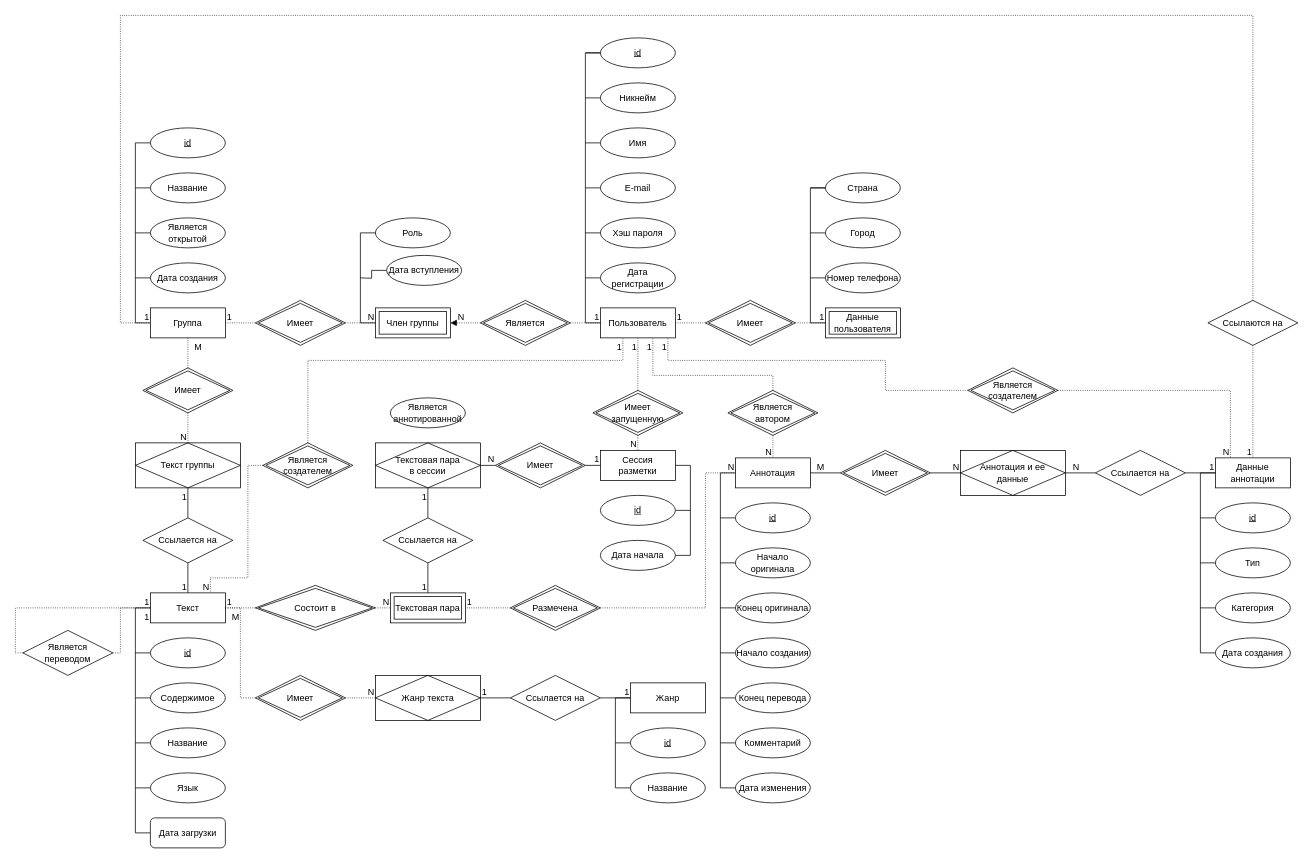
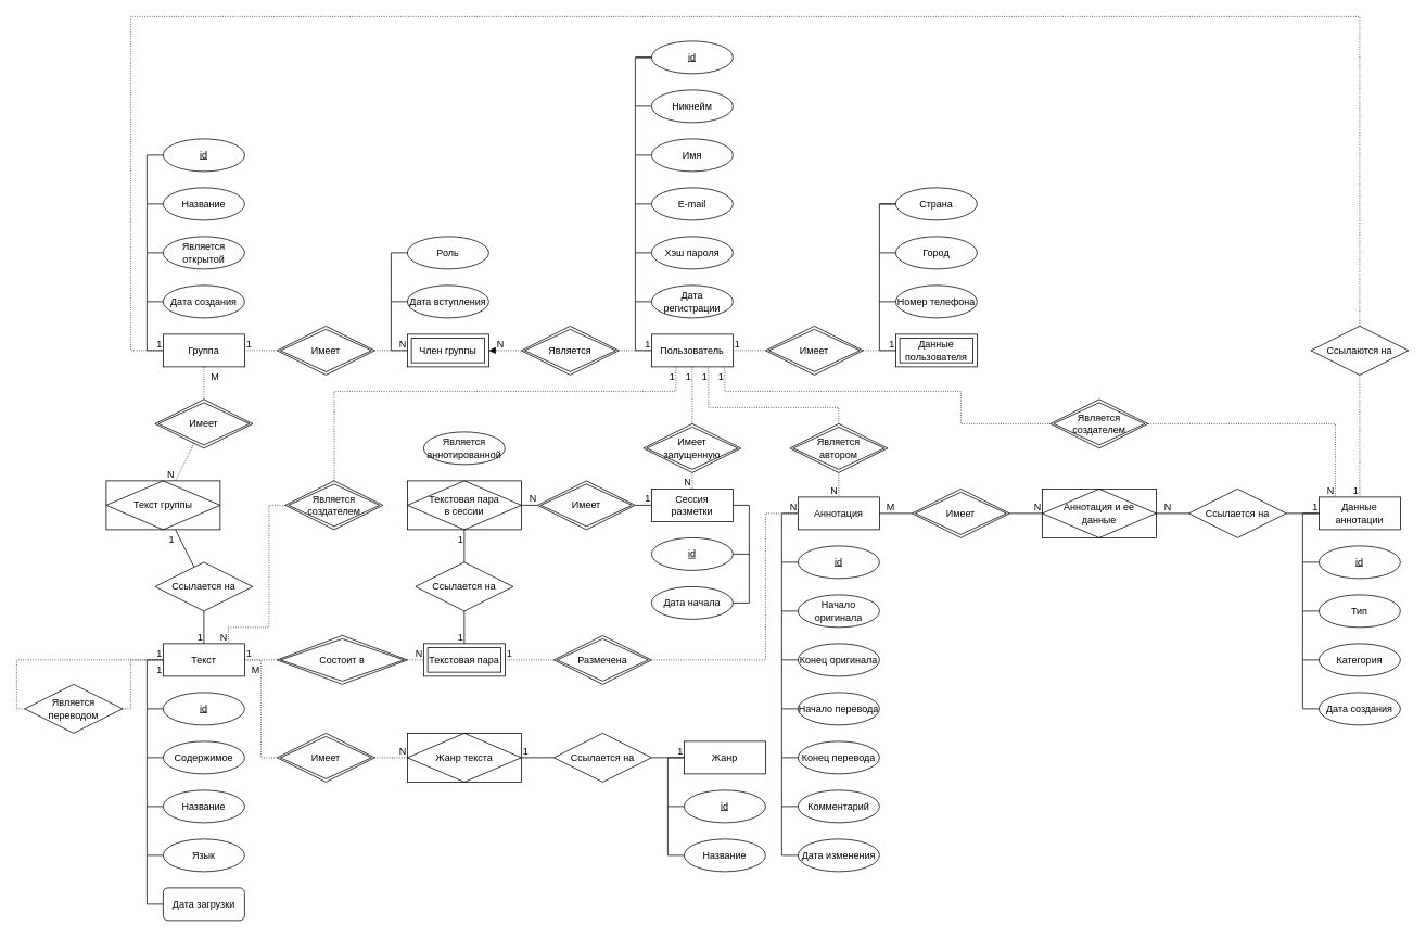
- <mxCell id="39" value="Дата вступления" style="ellipse;whiteSpace=wrap;html=1;align=center;" parent="1" vertex="1"><mxGeometry x="515" y="340" width="100" height="40" as="geometry" /></mxCell>
+ <mxCell id="39" value="Дата вступления" style="ellipse;whiteSpace=wrap;html=1;align=center;" parent="1" vertex="1"><mxGeometry x="500" y="350" width="100" height="40" as="geometry" /></mxCell>
- <mxCell id="50" value="Текст группы" style="shape=associativeEntity;whiteSpace=wrap;html=1;align=center;" parent="1" vertex="1"><mxGeometry x="180" y="590" width="140" height="60" as="geometry" /></mxCell>
+ <mxCell id="50" value="Текст группы" style="shape=associativeEntity;whiteSpace=wrap;html=1;align=center;" parent="1" vertex="1"><mxGeometry x="130" y="590" width="140" height="60" as="geometry" /></mxCell>
- <mxCell id="111" value="Начало создания" style="ellipse;whiteSpace=wrap;html=1;align=center;" parent="1" vertex="1"><mxGeometry x="980" y="850" width="100" height="40" as="geometry" /></mxCell>
+ <mxCell id="111" value="Начало перевода" style="ellipse;whiteSpace=wrap;html=1;align=center;" parent="1" vertex="1"><mxGeometry x="980" y="850" width="100" height="40" as="geometry" /></mxCell>
